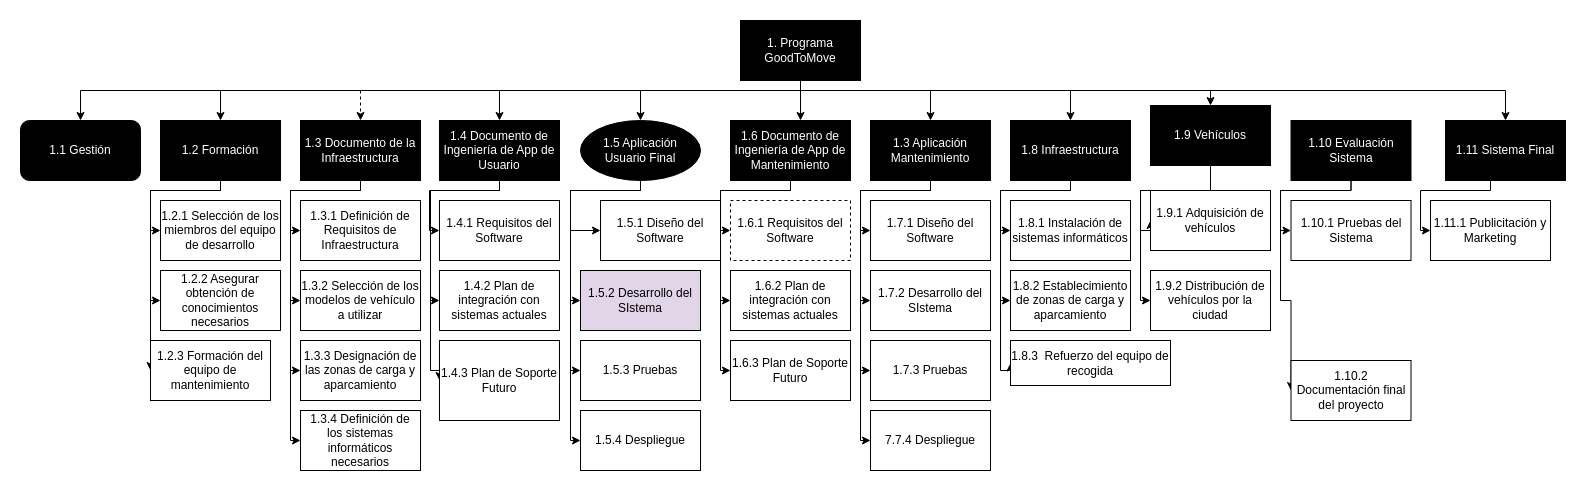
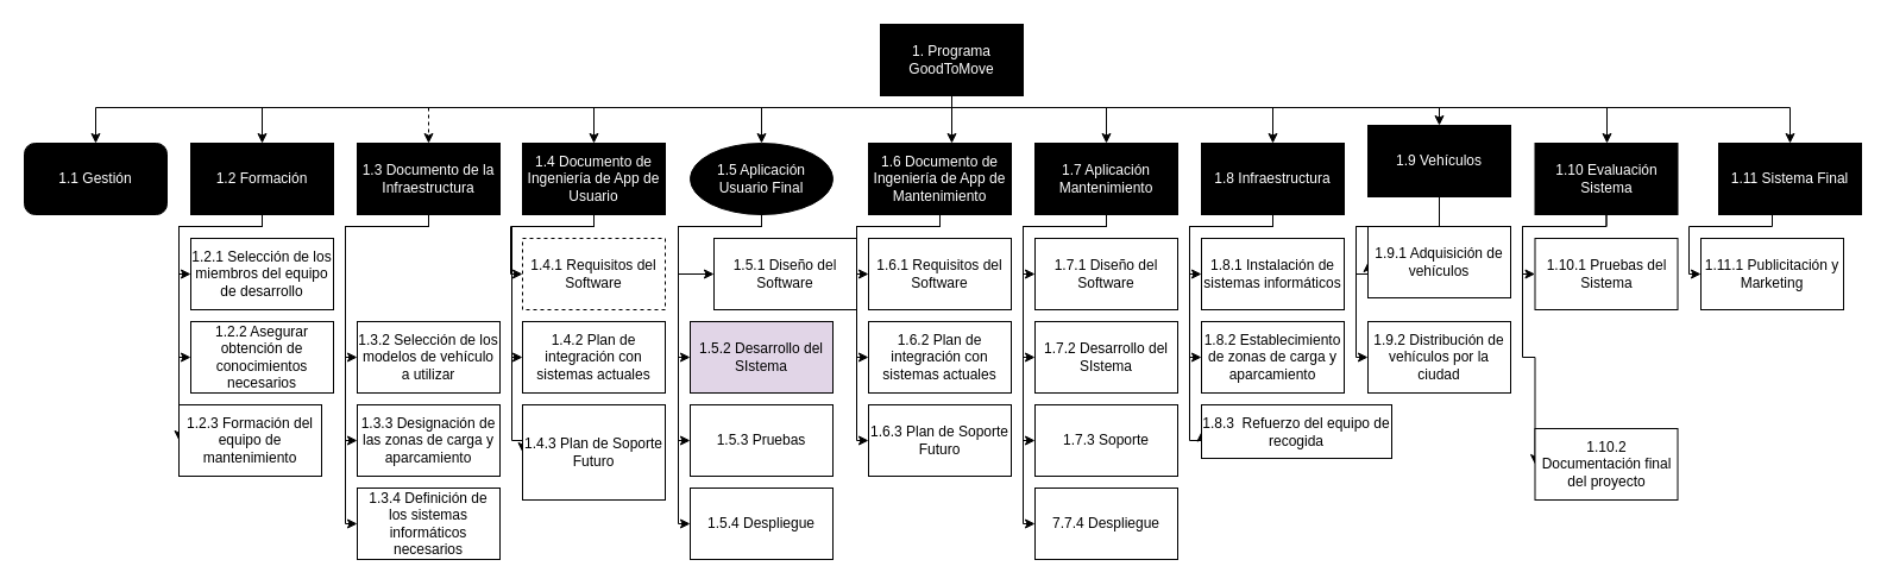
+ <mxCell id="11" style="edgeStyle=orthogonalEdgeStyle;rounded=0;orthogonalLoop=1;jettySize=auto;html=1;" parent="1" source="13" target="24" edge="1"><mxGeometry relative="1" as="geometry"><Array as="points"><mxPoint x="800" y="90" /><mxPoint x="1351" y="90" /></Array></mxGeometry></mxCell>
- <mxCell id="34" value="&lt;font color=&quot;#ffffff&quot;&gt;1.3 Aplicación Mantenimiento&lt;/font&gt;" style="rounded=0;whiteSpace=wrap;html=1;fillColor=#000000;" parent="1" vertex="1"><mxGeometry x="870" y="120" width="120" height="60" as="geometry" /></mxCell>
+ <mxCell id="34" value="&lt;font color=&quot;#ffffff&quot;&gt;1.7 Aplicación Mantenimiento&lt;/font&gt;" style="rounded=0;whiteSpace=wrap;html=1;fillColor=#000000;" parent="1" vertex="1"><mxGeometry x="870" y="120" width="120" height="60" as="geometry" /></mxCell>
- <mxCell id="47" style="edgeStyle=orthogonalEdgeStyle;rounded=0;orthogonalLoop=1;jettySize=auto;html=1;entryX=0;entryY=0.5;entryDx=0;entryDy=0;" parent="1" source="51" target="63" edge="1"><mxGeometry relative="1" as="geometry"><Array as="points"><mxPoint x="360" y="190" /><mxPoint x="290" y="190" /><mxPoint x="290" y="230" /></Array></mxGeometry></mxCell>
- <mxCell id="63" value="1.3.1 Definición de Requisitos de Infraestructura" style="rounded=0;whiteSpace=wrap;html=1;fillColor=#FFFFFF;" parent="1" vertex="1"><mxGeometry x="300" y="200" width="120" height="60" as="geometry" /></mxCell>
- <mxCell id="57" value="1.4.1 Requisitos del Software" style="rounded=0;whiteSpace=wrap;html=1;fillColor=#FFFFFF;" parent="1" vertex="1"><mxGeometry x="439" y="200" width="120" height="60" as="geometry" /></mxCell>
+ <mxCell id="57" value="1.4.1 Requisitos del Software" style="rounded=0;whiteSpace=wrap;html=1;fillColor=#FFFFFF;dashed=1;" parent="1" vertex="1"><mxGeometry x="439" y="200" width="120" height="60" as="geometry" /></mxCell>
- <mxCell id="59" value="1.6.1 Requisitos del Software" style="rounded=0;whiteSpace=wrap;html=1;fillColor=#FFFFFF;dashed=1;" parent="1" vertex="1"><mxGeometry x="730" y="200" width="120" height="60" as="geometry" /></mxCell>
+ <mxCell id="59" value="1.6.1 Requisitos del Software" style="rounded=0;whiteSpace=wrap;html=1;fillColor=#FFFFFF;" parent="1" vertex="1"><mxGeometry x="730" y="200" width="120" height="60" as="geometry" /></mxCell>
- <mxCell id="74" value="1.7.3 Pruebas" style="rounded=0;whiteSpace=wrap;html=1;fillColor=#FFFFFF;" parent="1" vertex="1"><mxGeometry x="870" y="340" width="120" height="60" as="geometry" /></mxCell>
+ <mxCell id="74" value="1.7.3 Soporte" style="rounded=0;whiteSpace=wrap;html=1;fillColor=#FFFFFF;" parent="1" vertex="1"><mxGeometry x="870" y="340" width="120" height="60" as="geometry" /></mxCell>
